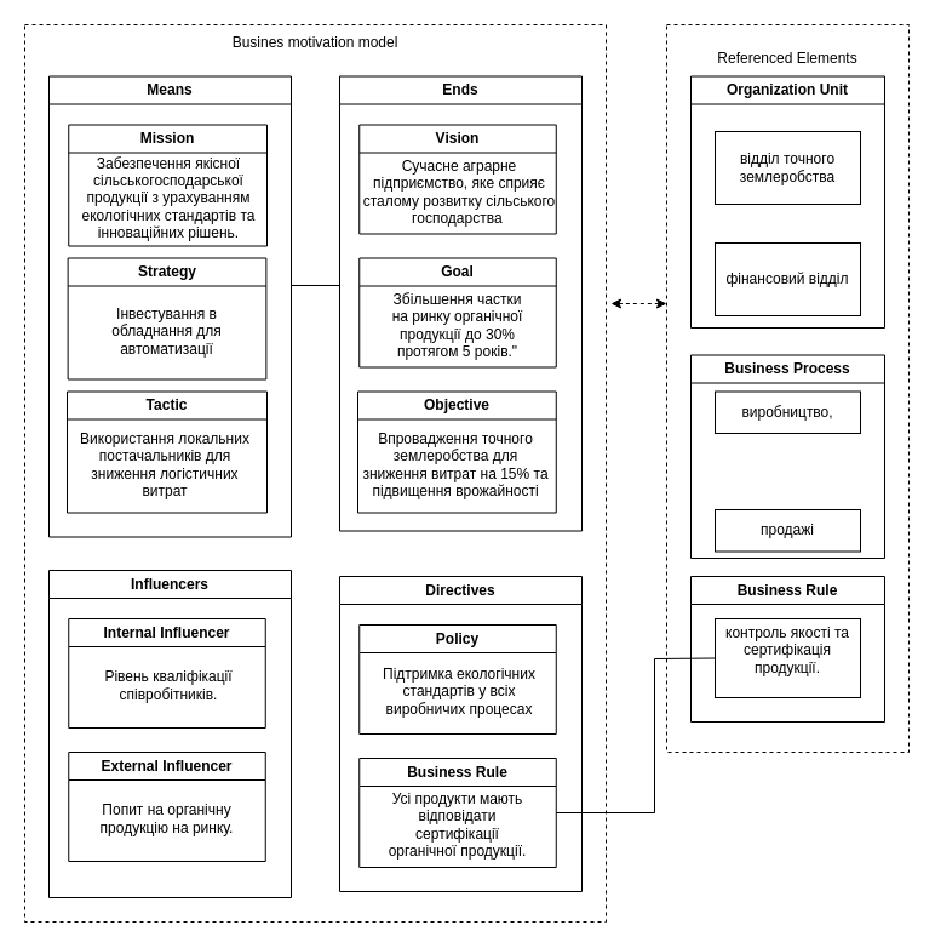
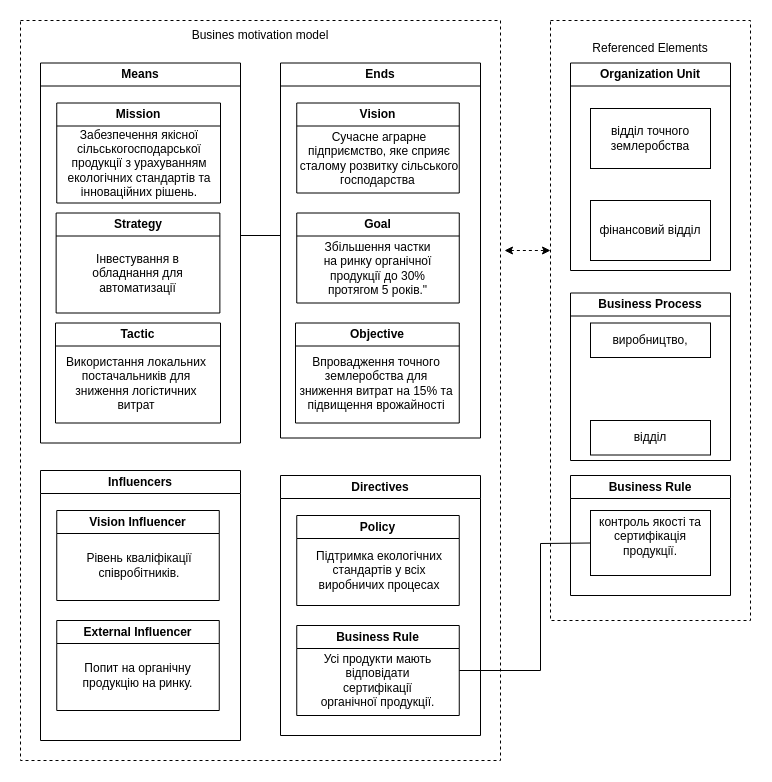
- <mxCell id="36" value=" продажі" style="rounded=0;whiteSpace=wrap;html=1;fontStyle=0" vertex="1" parent="34"><mxGeometry x="20" y="127.5" width="120" height="34.5" as="geometry" /></mxCell>
+ <mxCell id="36" value=" відділ" style="rounded=0;whiteSpace=wrap;html=1;fontStyle=0" vertex="1" parent="34"><mxGeometry x="20" y="127.5" width="120" height="34.5" as="geometry" /></mxCell>
- <mxCell id="25" value="Internal Influencer  " style="swimlane;whiteSpace=wrap;html=1;" vertex="1" parent="24"><mxGeometry x="16.25" y="40" width="162.5" height="90" as="geometry" /></mxCell>
+ <mxCell id="25" value="Vision Influencer  " style="swimlane;whiteSpace=wrap;html=1;" vertex="1" parent="24"><mxGeometry x="16.25" y="40" width="162.5" height="90" as="geometry" /></mxCell>
